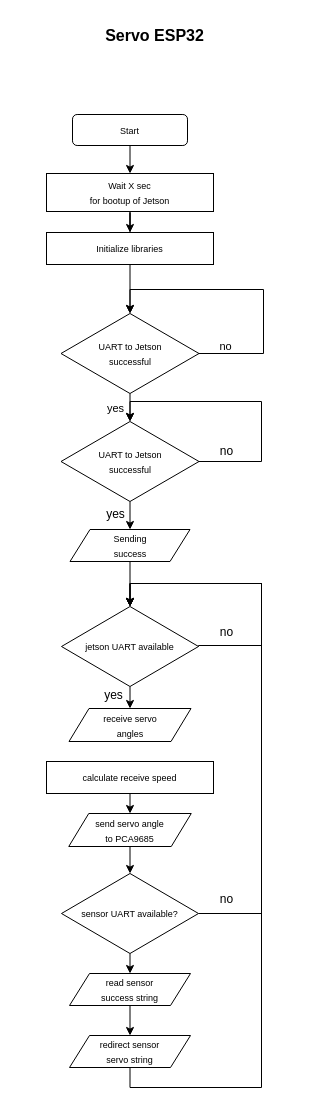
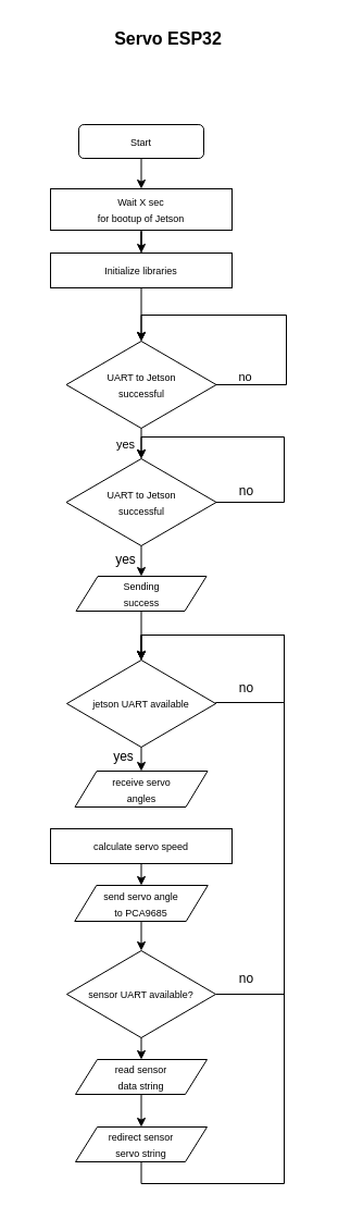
- <mxCell id="35" value="&lt;font style=&quot;font-size: 9px;&quot;&gt;calculate receive speed&lt;/font&gt;" style="rounded=0;whiteSpace=wrap;html=1;" vertex="1" parent="1"><mxGeometry x="46" y="761" width="167" height="32" as="geometry" /></mxCell>
+ <mxCell id="35" value="&lt;font style=&quot;font-size: 9px;&quot;&gt;calculate servo speed&lt;/font&gt;" style="rounded=0;whiteSpace=wrap;html=1;" vertex="1" parent="1"><mxGeometry x="46" y="761" width="167" height="32" as="geometry" /></mxCell>
- <mxCell id="25" value="&lt;div&gt;&lt;font style=&quot;font-size: 9px;&quot;&gt;read sensor&lt;/font&gt;&lt;/div&gt;&lt;div&gt;&lt;font style=&quot;font-size: 9px;&quot;&gt;success string&lt;br&gt;&lt;/font&gt;&lt;/div&gt;" style="shape=parallelogram;perimeter=parallelogramPerimeter;whiteSpace=wrap;html=1;fixedSize=1;" vertex="1" parent="1"><mxGeometry x="69" y="973" width="121" height="32" as="geometry" /></mxCell>
+ <mxCell id="25" value="&lt;div&gt;&lt;font style=&quot;font-size: 9px;&quot;&gt;read sensor&lt;/font&gt;&lt;/div&gt;&lt;div&gt;&lt;font style=&quot;font-size: 9px;&quot;&gt;data string&lt;br&gt;&lt;/font&gt;&lt;/div&gt;" style="shape=parallelogram;perimeter=parallelogramPerimeter;whiteSpace=wrap;html=1;fixedSize=1;" vertex="1" parent="1"><mxGeometry x="69" y="973" width="121" height="32" as="geometry" /></mxCell>
